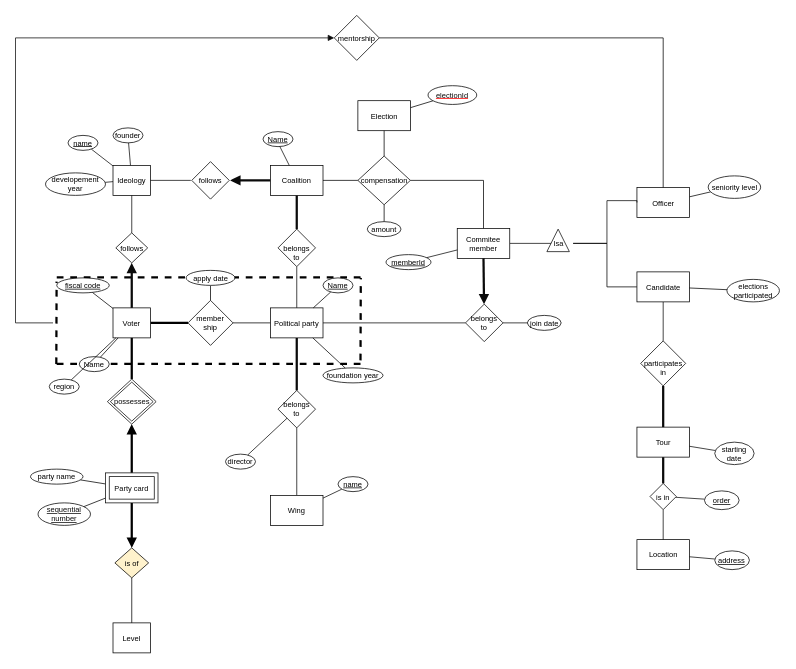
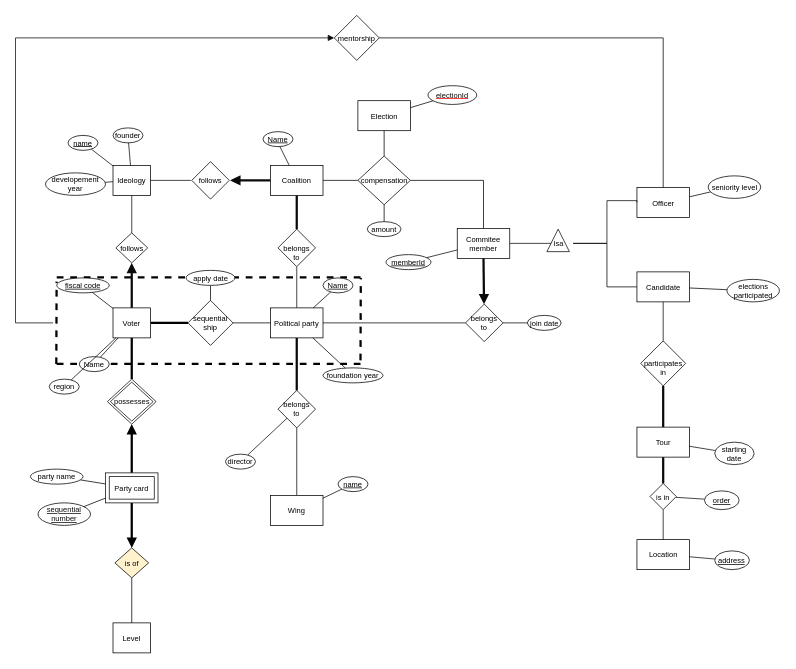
- <mxCell id="9" value="member&lt;br&gt;ship" style="rhombus;whiteSpace=wrap;html=1;fontSize=10;" parent="1" vertex="1"><mxGeometry x="250" y="400" width="60" height="60" as="geometry" /></mxCell>
+ <mxCell id="9" value="sequential&lt;br&gt;ship" style="rhombus;whiteSpace=wrap;html=1;fontSize=10;" parent="1" vertex="1"><mxGeometry x="250" y="400" width="60" height="60" as="geometry" /></mxCell>
